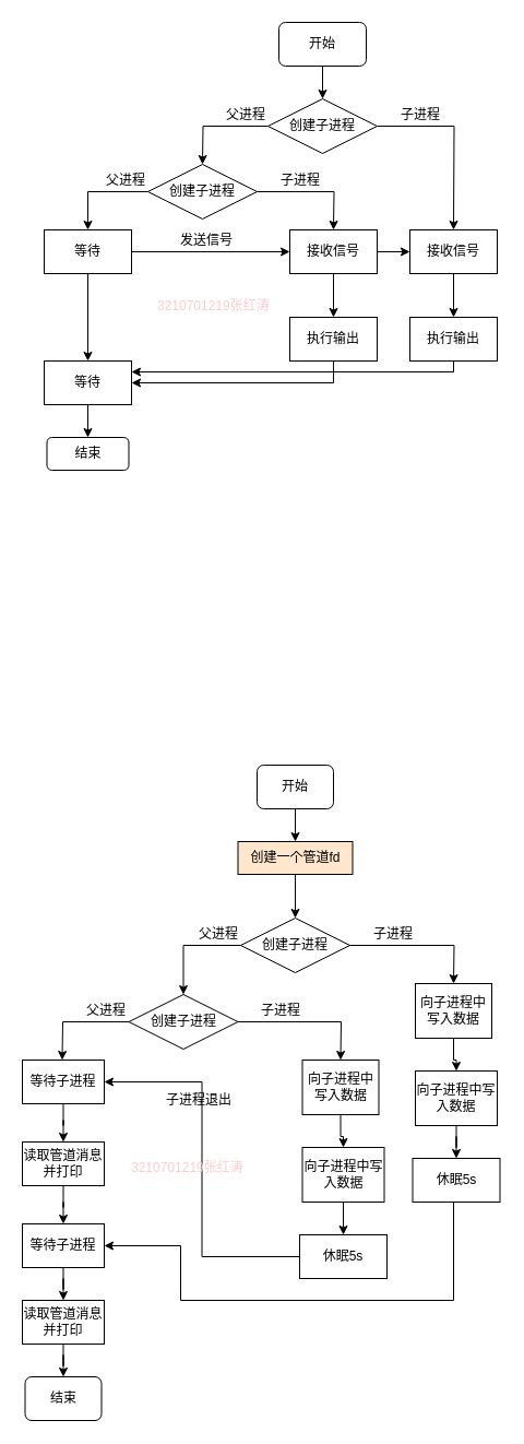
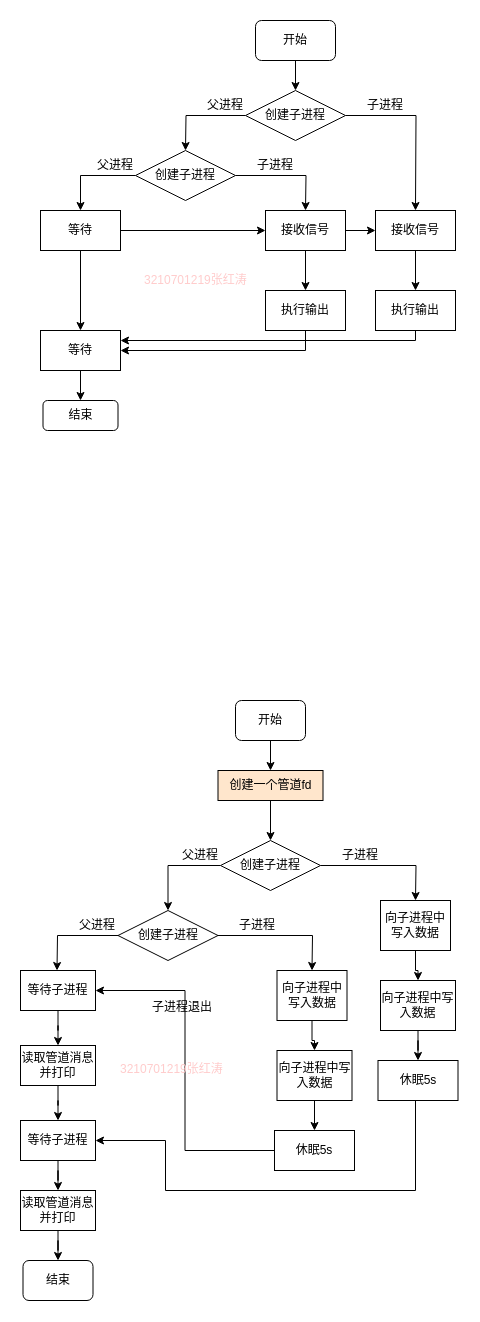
- <mxCell id="24" value="&lt;span style=&quot;text-align: center&quot;&gt;发送信号&lt;/span&gt;" style="text;html=1;resizable=0;points=[];autosize=1;align=left;verticalAlign=top;spacingTop=-4;" parent="1" vertex="1"><mxGeometry x="162.5" y="210" width="60" height="20" as="geometry" /></mxCell>
